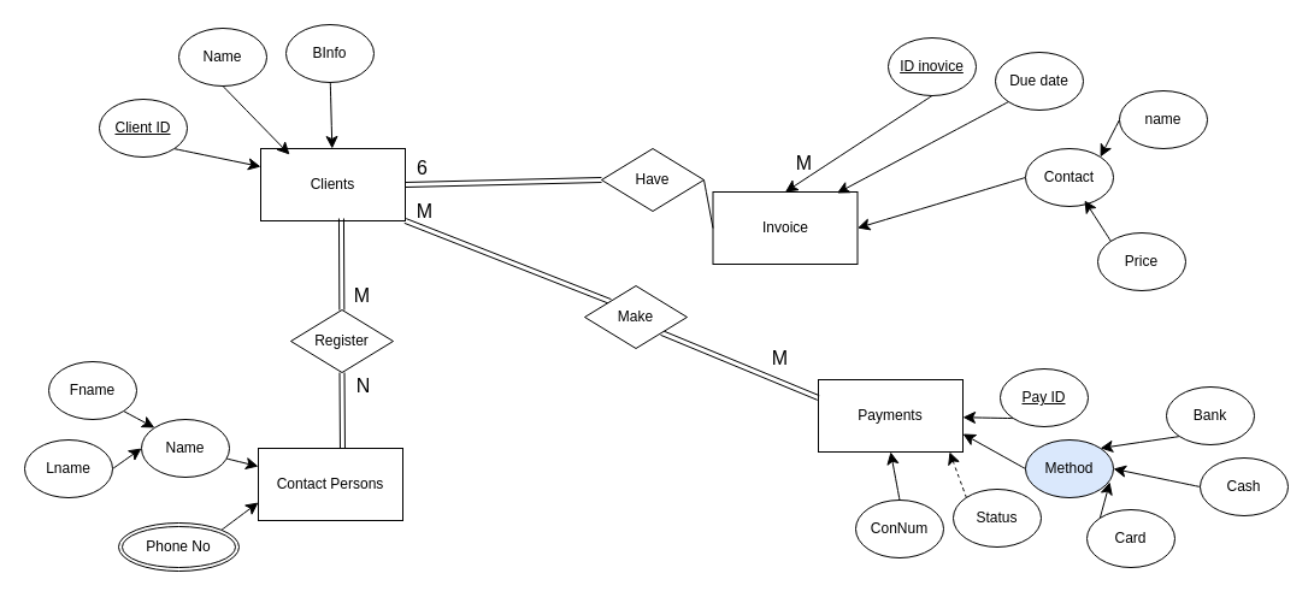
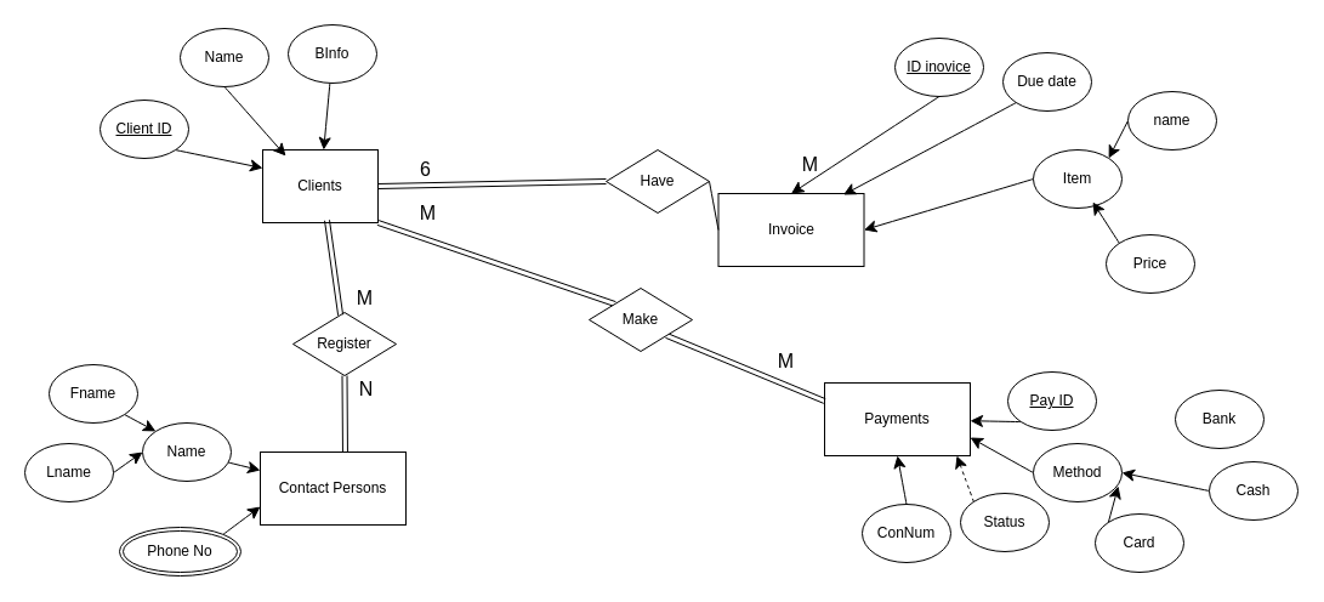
- <mxCell id="23" value="Contact" style="ellipse;whiteSpace=wrap;html=1;" parent="1" vertex="1"><mxGeometry x="851" y="123" width="73" height="48" as="geometry" /></mxCell>
+ <mxCell id="23" value="Item" style="ellipse;whiteSpace=wrap;html=1;" parent="1" vertex="1"><mxGeometry x="851" y="123" width="73" height="48" as="geometry" /></mxCell>
- <mxCell id="2" value="Clients" style="rounded=0;whiteSpace=wrap;html=1;" parent="1" vertex="1"><mxGeometry x="216" y="123" width="120" height="60" as="geometry" /></mxCell>
+ <mxCell id="2" value="Clients" style="rounded=0;whiteSpace=wrap;html=1;" parent="1" vertex="1"><mxGeometry x="216" y="123" width="95" height="60" as="geometry" /></mxCell>
- <mxCell id="32" style="edgeStyle=none;curved=1;rounded=0;orthogonalLoop=1;jettySize=auto;html=1;exitX=0;exitY=1;exitDx=0;exitDy=0;entryX=1;entryY=0;entryDx=0;entryDy=0;fontSize=12;startSize=8;endSize=8;" parent="1" source="33" target="28" edge="1"><mxGeometry relative="1" as="geometry" /></mxCell>
- <mxCell id="28" value="Method" style="ellipse;whiteSpace=wrap;html=1;fillColor=#dae8fc;" parent="1" vertex="1"><mxGeometry x="851" y="365" width="73" height="48" as="geometry" /></mxCell>
+ <mxCell id="28" value="Method" style="ellipse;whiteSpace=wrap;html=1;" parent="1" vertex="1"><mxGeometry x="851" y="365" width="73" height="48" as="geometry" /></mxCell>
